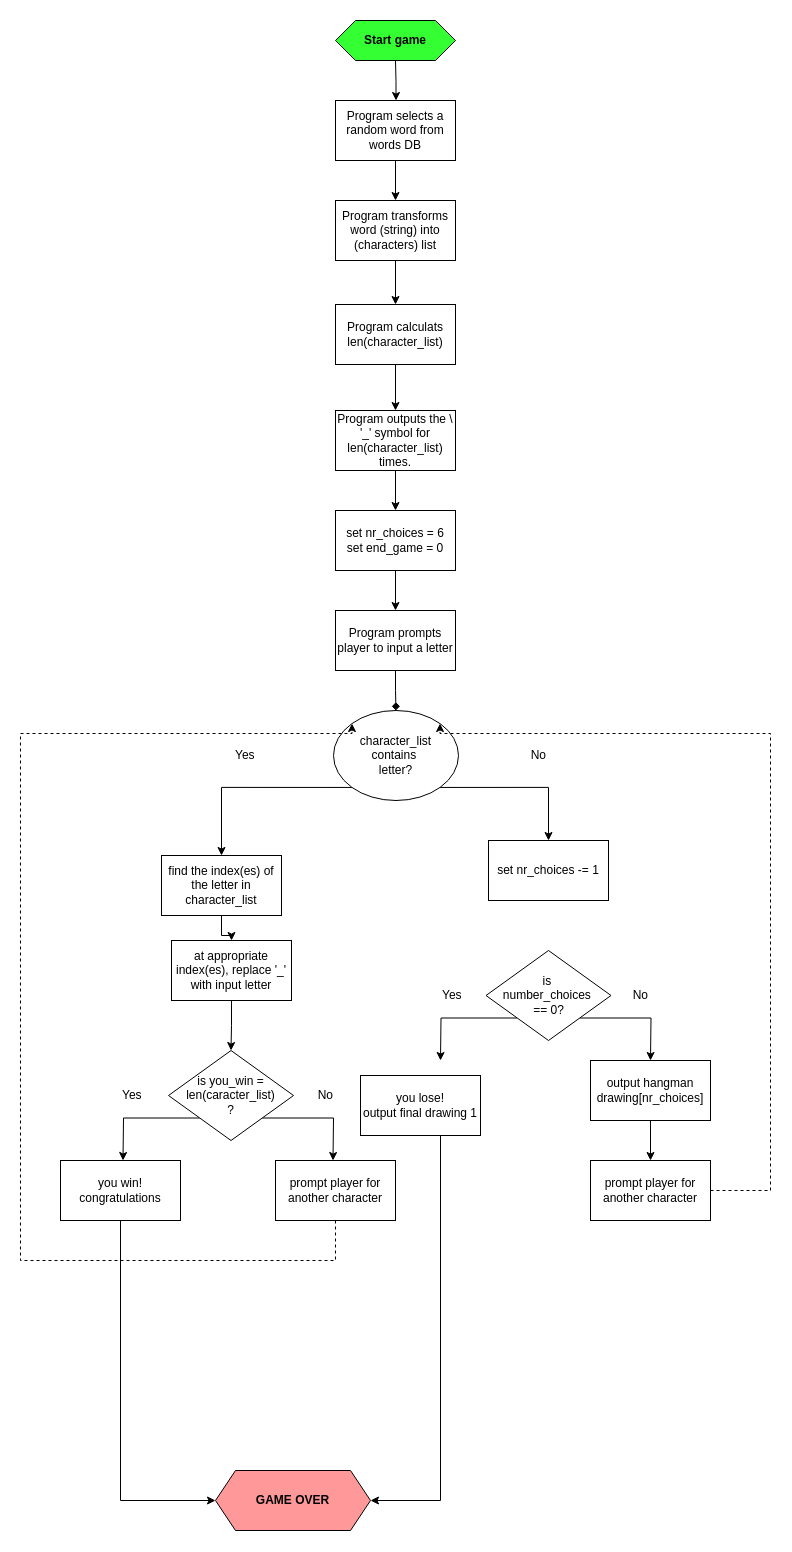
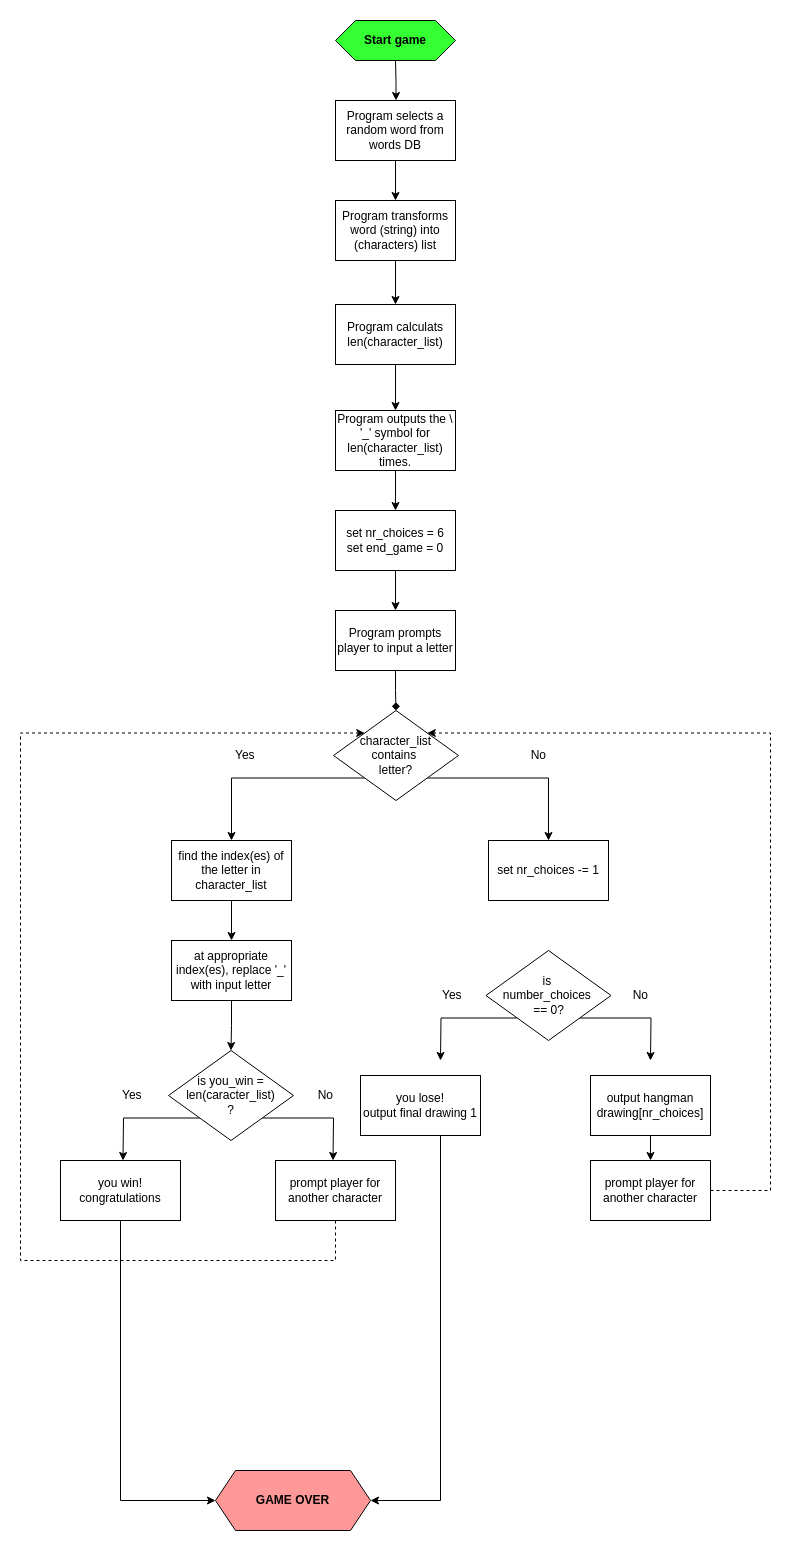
- <mxCell id="12" value="&lt;div&gt;character_list&lt;/div&gt;&lt;div&gt;contains&amp;nbsp;&lt;/div&gt;&lt;div&gt;letter?&lt;/div&gt;" style="ellipse;whiteSpace=wrap;html=1;" vertex="1" parent="1"><mxGeometry x="333" y="710" width="125" height="90" as="geometry" /></mxCell>
+ <mxCell id="12" value="&lt;div&gt;character_list&lt;/div&gt;&lt;div&gt;contains&amp;nbsp;&lt;/div&gt;&lt;div&gt;letter?&lt;/div&gt;" style="rhombus;whiteSpace=wrap;html=1;" vertex="1" parent="1"><mxGeometry x="333" y="710" width="125" height="90" as="geometry" /></mxCell>
- <mxCell id="16" value="find the index(es) of the letter in character_list" style="rounded=0;whiteSpace=wrap;html=1;" vertex="1" parent="1"><mxGeometry x="161" y="855" width="120" height="60" as="geometry" /></mxCell>
+ <mxCell id="16" value="find the index(es) of the letter in character_list" style="rounded=0;whiteSpace=wrap;html=1;" vertex="1" parent="1"><mxGeometry x="171" y="840" width="120" height="60" as="geometry" /></mxCell>
- <mxCell id="27" value="output hangman drawing[nr_choices]" style="rounded=0;whiteSpace=wrap;html=1;" vertex="1" parent="1"><mxGeometry x="590" y="1060" width="120" height="60" as="geometry" /></mxCell>
+ <mxCell id="27" value="output hangman drawing[nr_choices]" style="rounded=0;whiteSpace=wrap;html=1;" vertex="1" parent="1"><mxGeometry x="590" y="1075" width="120" height="60" as="geometry" /></mxCell>
